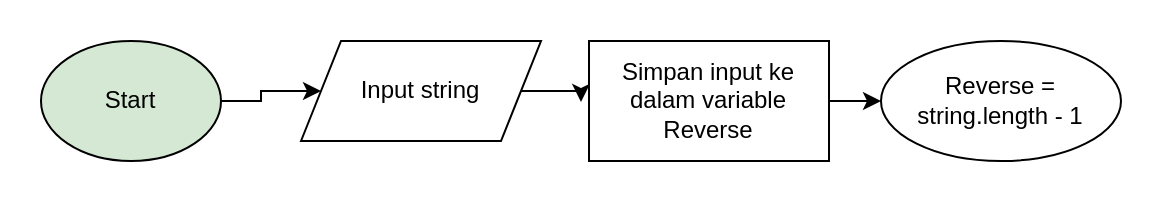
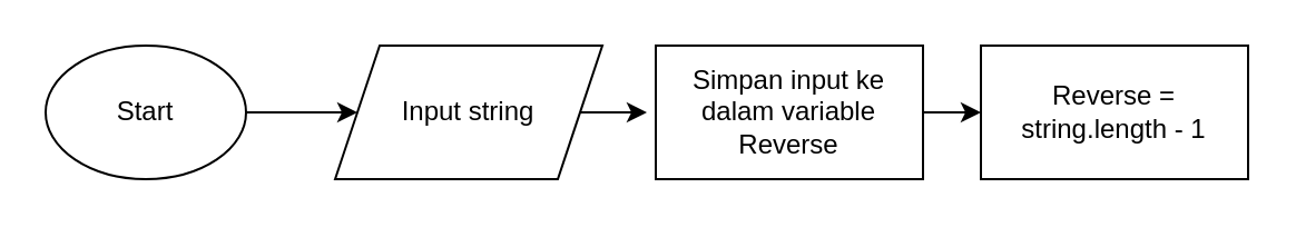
- <mxCell id="5" value="Input string" style="shape=parallelogram;perimeter=parallelogramPerimeter;whiteSpace=wrap;html=1;fixedSize=1;" parent="1" vertex="1"><mxGeometry x="150" y="20" width="120" height="50" as="geometry" /></mxCell>
+ <mxCell id="5" value="Input string" style="shape=parallelogram;perimeter=parallelogramPerimeter;whiteSpace=wrap;html=1;fixedSize=1;" parent="1" vertex="1"><mxGeometry x="150" y="20" width="120" height="60" as="geometry" /></mxCell>
- <mxCell id="3" value="Start" style="ellipse;whiteSpace=wrap;html=1;fillColor=#d5e8d4;" parent="1" vertex="1"><mxGeometry x="20" y="20" width="90" height="60" as="geometry" /></mxCell>
+ <mxCell id="3" value="Start" style="ellipse;whiteSpace=wrap;html=1;" parent="1" vertex="1"><mxGeometry x="20" y="20" width="90" height="60" as="geometry" /></mxCell>
- <mxCell id="8" value="Reverse = string.length - 1" style="ellipse;whiteSpace=wrap;html=1;" parent="1" vertex="1"><mxGeometry x="440" y="20" width="120" height="60" as="geometry" /></mxCell>
+ <mxCell id="8" value="Reverse = string.length - 1" style="whiteSpace=wrap;html=1;" parent="1" vertex="1"><mxGeometry x="440" y="20" width="120" height="60" as="geometry" /></mxCell>
